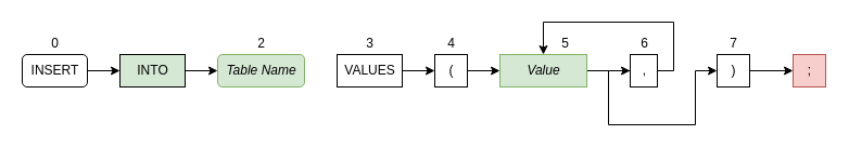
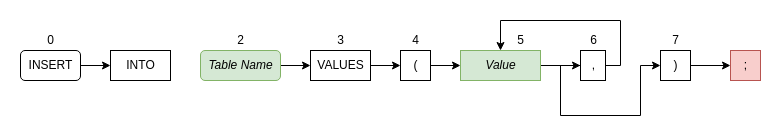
- <mxCell id="6" value="INTO" style="html=1;fillColor=#d5e8d4;" parent="1" vertex="1"><mxGeometry x="110" y="50" width="60" height="30" as="geometry" /></mxCell>
+ <mxCell id="6" value="INTO" style="html=1;" parent="1" vertex="1"><mxGeometry x="110" y="50" width="60" height="30" as="geometry" /></mxCell>
- <mxCell id="5" style="edgeStyle=orthogonalEdgeStyle;rounded=0;orthogonalLoop=1;jettySize=auto;html=1;exitX=1;exitY=0.5;exitDx=0;exitDy=0;entryX=0;entryY=0.5;entryDx=0;entryDy=0;" parent="1" source="6" target="8" edge="1"><mxGeometry relative="1" as="geometry" /></mxCell>
+ <mxCell id="7" style="edgeStyle=orthogonalEdgeStyle;rounded=0;orthogonalLoop=1;jettySize=auto;html=1;exitX=1;exitY=0.5;exitDx=0;exitDy=0;entryX=0;entryY=0.5;entryDx=0;entryDy=0;" parent="1" source="8" target="11" edge="1"><mxGeometry relative="1" as="geometry"><mxPoint x="310" y="65" as="targetPoint" /></mxGeometry></mxCell>
